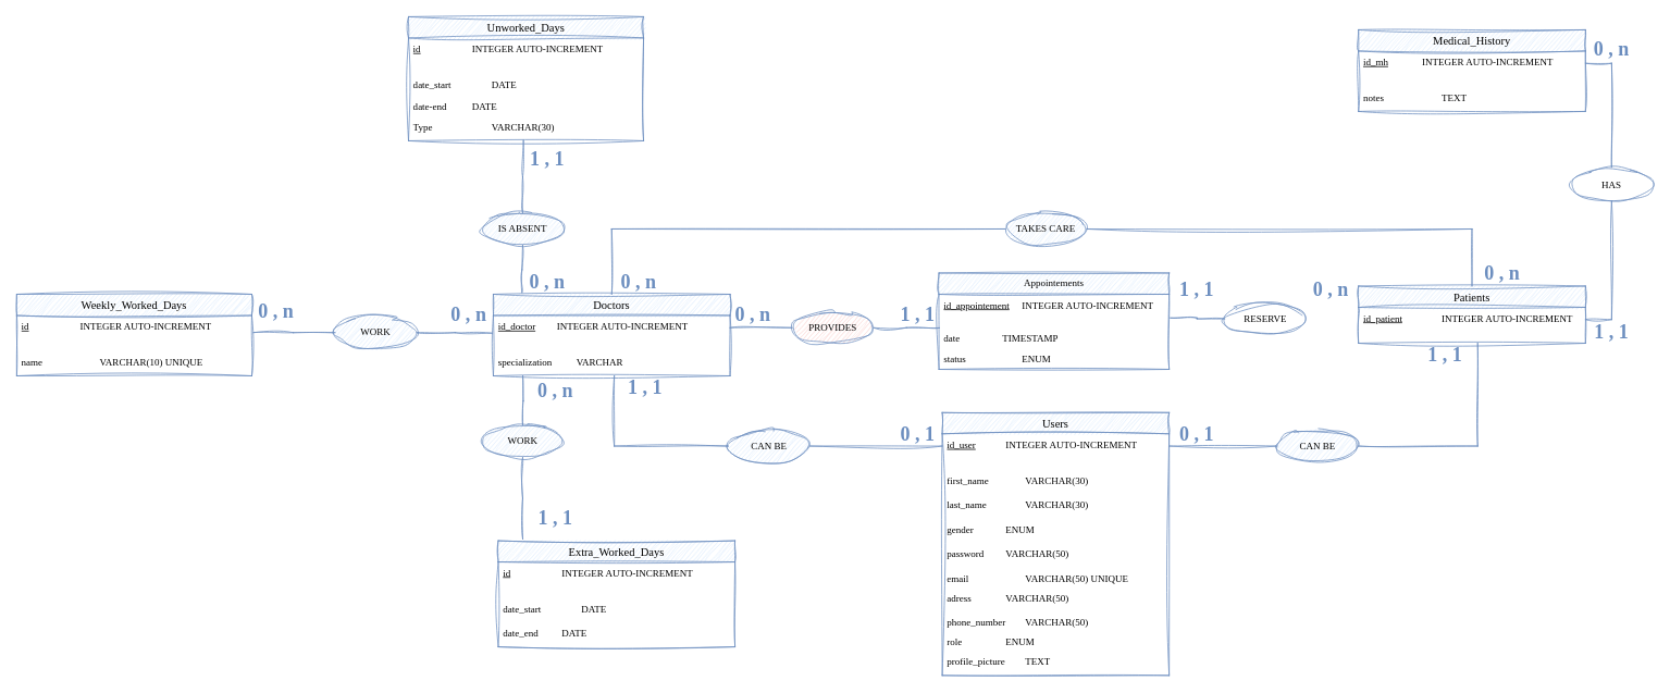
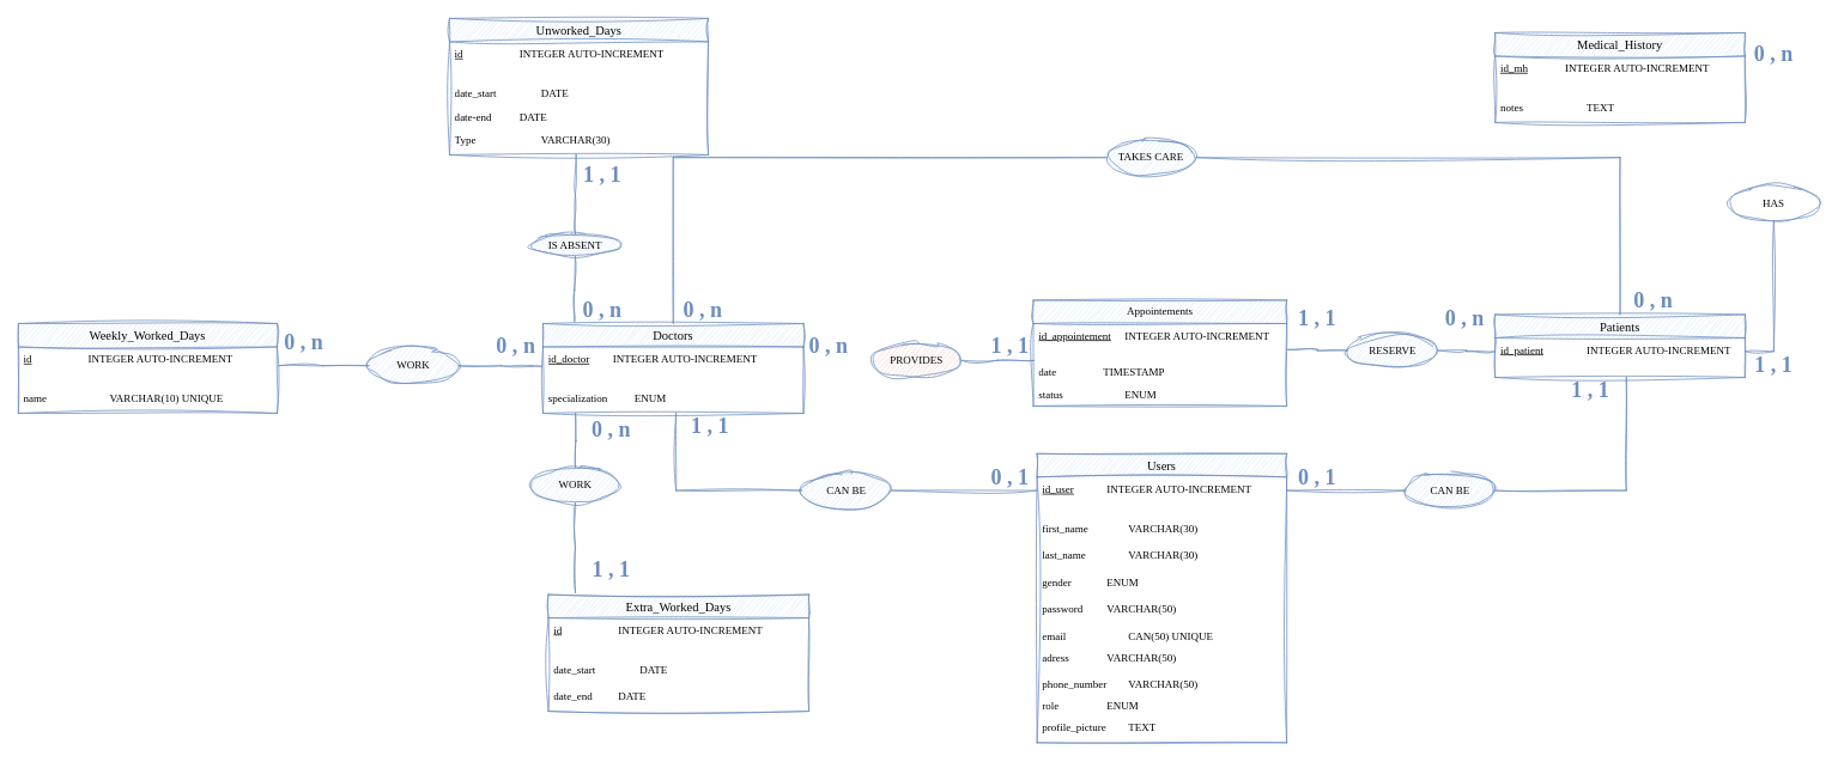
- <mxCell id="64" style="edgeStyle=orthogonalEdgeStyle;rounded=0;sketch=1;hachureGap=4;jiggle=2;curveFitting=1;orthogonalLoop=1;jettySize=auto;html=1;exitX=0.5;exitY=0;exitDx=0;exitDy=0;entryX=1;entryY=0.5;entryDx=0;entryDy=0;fontFamily=Architects Daughter;fontSource=https%3A%2F%2Ffonts.googleapis.com%2Fcss%3Ffamily%3DArchitects%2BDaughter;fillColor=#dae8fc;strokeColor=#6c8ebf;endArrow=none;endFill=0;" edge="1" parent="1" source="65" target="52"><mxGeometry relative="1" as="geometry" /></mxCell>
- <mxCell id="38" value="IS ABSENT" style="ellipse;whiteSpace=wrap;html=1;align=center;sketch=1;hachureGap=4;jiggle=2;curveFitting=1;fontFamily=Architects Daughter;fontSource=https%3A%2F%2Ffonts.googleapis.com%2Fcss%3Ffamily%3DArchitects%2BDaughter;fillColor=#dae8fc;strokeColor=#6c8ebf;" parent="1" vertex="1"><mxGeometry x="589.92" y="260" width="100" height="40" as="geometry" /></mxCell>
+ <mxCell id="38" value="IS ABSENT" style="ellipse;whiteSpace=wrap;html=1;align=center;sketch=1;hachureGap=4;jiggle=2;curveFitting=1;fontFamily=Architects Daughter;fontSource=https%3A%2F%2Ffonts.googleapis.com%2Fcss%3Ffamily%3DArchitects%2BDaughter;fillColor=#dae8fc;strokeColor=#6c8ebf;" parent="1" vertex="1"><mxGeometry x="589.92" y="260" width="100" height="25" as="geometry" /></mxCell>
- <mxCell id="32" value="TAKES CARE" style="ellipse;whiteSpace=wrap;html=1;align=center;sketch=1;hachureGap=4;jiggle=2;curveFitting=1;fontFamily=Architects Daughter;fontSource=https%3A%2F%2Ffonts.googleapis.com%2Fcss%3Ffamily%3DArchitects%2BDaughter;fillColor=#dae8fc;strokeColor=#6c8ebf;" parent="1" vertex="1"><mxGeometry x="1231" y="260" width="100" height="40" as="geometry" /></mxCell>
+ <mxCell id="32" value="TAKES CARE" style="ellipse;whiteSpace=wrap;html=1;align=center;sketch=1;hachureGap=4;jiggle=2;curveFitting=1;fontFamily=Architects Daughter;fontSource=https%3A%2F%2Ffonts.googleapis.com%2Fcss%3Ffamily%3DArchitects%2BDaughter;fillColor=#dae8fc;strokeColor=#6c8ebf;" parent="1" vertex="1"><mxGeometry x="1231" y="155" width="100" height="40" as="geometry" /></mxCell>
- <mxCell id="34" value="RESERVE" style="ellipse;whiteSpace=wrap;html=1;align=center;sketch=1;hachureGap=4;jiggle=2;curveFitting=1;fontFamily=Architects Daughter;fontSource=https%3A%2F%2Ffonts.googleapis.com%2Fcss%3Ffamily%3DArchitects%2BDaughter;fillColor=#ffffff;strokeColor=#6c8ebf;" parent="1" vertex="1"><mxGeometry x="1500" y="370" width="100" height="40" as="geometry" /></mxCell>
+ <mxCell id="34" value="RESERVE" style="ellipse;whiteSpace=wrap;html=1;align=center;sketch=1;hachureGap=4;jiggle=2;curveFitting=1;fontFamily=Architects Daughter;fontSource=https%3A%2F%2Ffonts.googleapis.com%2Fcss%3Ffamily%3DArchitects%2BDaughter;fillColor=#dae8fc;strokeColor=#6c8ebf;" parent="1" vertex="1"><mxGeometry x="1500" y="370" width="100" height="40" as="geometry" /></mxCell>
+ <mxCell id="58" style="edgeStyle=orthogonalEdgeStyle;rounded=0;sketch=1;hachureGap=4;jiggle=2;curveFitting=1;orthogonalLoop=1;jettySize=auto;html=1;exitX=0;exitY=0.5;exitDx=0;exitDy=0;entryX=1;entryY=0.5;entryDx=0;entryDy=0;fontFamily=Architects Daughter;fontSource=https%3A%2F%2Ffonts.googleapis.com%2Fcss%3Ffamily%3DArchitects%2BDaughter;fillColor=#dae8fc;strokeColor=#6c8ebf;endArrow=none;endFill=0;" parent="1" source="3" target="34" edge="1"><mxGeometry relative="1" as="geometry" /></mxCell>
- <mxCell id="57" style="edgeStyle=orthogonalEdgeStyle;rounded=0;sketch=1;hachureGap=4;jiggle=2;curveFitting=1;orthogonalLoop=1;jettySize=auto;html=1;exitX=1;exitY=0.5;exitDx=0;exitDy=0;entryX=0;entryY=0.5;entryDx=0;entryDy=0;fontFamily=Architects Daughter;fontSource=https%3A%2F%2Ffonts.googleapis.com%2Fcss%3Ffamily%3DArchitects%2BDaughter;fillColor=#dae8fc;strokeColor=#6c8ebf;endArrow=none;endFill=0;" parent="1" source="12" target="33" edge="1"><mxGeometry relative="1" as="geometry" /></mxCell>
- <mxCell id="14" value="specialization&lt;span style=&quot;white-space: pre;&quot;&gt;&#09;&lt;span style=&quot;white-space: pre;&quot;&gt;&#09;&lt;/span&gt;&lt;/span&gt;VARCHAR" style="text;strokeColor=none;fillColor=none;spacingLeft=4;spacingRight=4;overflow=hidden;rotatable=0;points=[[0,0.5],[1,0.5]];portConstraint=eastwest;fontSize=12;whiteSpace=wrap;html=1;fontFamily=Architects Daughter;fontSource=https%3A%2F%2Ffonts.googleapis.com%2Fcss%3Ffamily%3DArchitects%2BDaughter;" parent="11" vertex="1"><mxGeometry y="70" width="290" height="30" as="geometry" /></mxCell>
+ <mxCell id="14" value="specialization&lt;span style=&quot;white-space: pre;&quot;&gt;&#09;&lt;span style=&quot;white-space: pre;&quot;&gt;&#09;&lt;/span&gt;&lt;/span&gt;ENUM" style="text;strokeColor=none;fillColor=none;spacingLeft=4;spacingRight=4;overflow=hidden;rotatable=0;points=[[0,0.5],[1,0.5]];portConstraint=eastwest;fontSize=12;whiteSpace=wrap;html=1;fontFamily=Architects Daughter;fontSource=https%3A%2F%2Ffonts.googleapis.com%2Fcss%3Ffamily%3DArchitects%2BDaughter;" parent="11" vertex="1"><mxGeometry y="70" width="290" height="30" as="geometry" /></mxCell>
- <mxCell id="46" value="email&lt;span style=&quot;white-space: pre;&quot;&gt;&#09;&lt;/span&gt;&lt;span style=&quot;white-space: pre;&quot;&gt;&#09;&lt;span style=&quot;white-space: pre;&quot;&gt;&#09;&lt;/span&gt;&lt;/span&gt;VARCHAR(50) UNIQUE" style="text;strokeColor=none;fillColor=none;spacingLeft=4;spacingRight=4;overflow=hidden;rotatable=0;points=[[0,0.5],[1,0.5]];portConstraint=eastwest;fontSize=12;whiteSpace=wrap;html=1;fontFamily=Architects Daughter;fontSource=https%3A%2F%2Ffonts.googleapis.com%2Fcss%3Ffamily%3DArchitects%2BDaughter;" parent="39" vertex="1"><mxGeometry y="190" width="278" height="24" as="geometry" /></mxCell>
+ <mxCell id="46" value="email&lt;span style=&quot;white-space: pre;&quot;&gt;&#09;&lt;/span&gt;&lt;span style=&quot;white-space: pre;&quot;&gt;&#09;&lt;span style=&quot;white-space: pre;&quot;&gt;&#09;&lt;/span&gt;&lt;/span&gt;CAN(50) UNIQUE" style="text;strokeColor=none;fillColor=none;spacingLeft=4;spacingRight=4;overflow=hidden;rotatable=0;points=[[0,0.5],[1,0.5]];portConstraint=eastwest;fontSize=12;whiteSpace=wrap;html=1;fontFamily=Architects Daughter;fontSource=https%3A%2F%2Ffonts.googleapis.com%2Fcss%3Ffamily%3DArchitects%2BDaughter;" parent="39" vertex="1"><mxGeometry y="190" width="278" height="24" as="geometry" /></mxCell>
